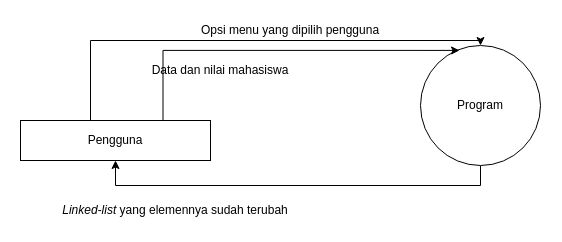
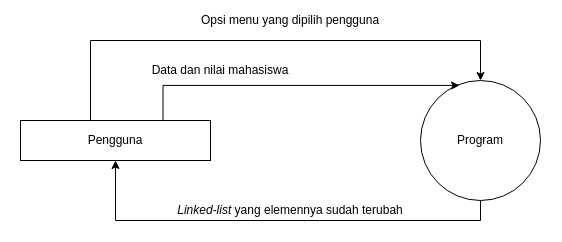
- <mxCell id="6" value="Opsi menu yang dipilih pengguna" style="text;html=1;align=center;verticalAlign=middle;whiteSpace=wrap;rounded=0;" parent="1" vertex="1"><mxGeometry x="190" y="20" width="200" height="20" as="geometry" /></mxCell>
+ <mxCell id="6" value="Opsi menu yang dipilih pengguna" style="text;html=1;align=center;verticalAlign=middle;whiteSpace=wrap;rounded=0;" parent="1" vertex="1"><mxGeometry x="190" y="10" width="200" height="20" as="geometry" /></mxCell>
- <mxCell id="4" value="Program" style="ellipse;whiteSpace=wrap;html=1;aspect=fixed;" parent="1" vertex="1"><mxGeometry x="420" y="45" width="120" height="120" as="geometry" /></mxCell>
+ <mxCell id="4" value="Program" style="ellipse;whiteSpace=wrap;html=1;aspect=fixed;" parent="1" vertex="1"><mxGeometry x="420" y="80" width="120" height="120" as="geometry" /></mxCell>
- <mxCell id="7" value="&lt;i&gt;Linked-list &lt;/i&gt;yang elemennya sudah terubah" style="text;html=1;align=center;verticalAlign=middle;whiteSpace=wrap;rounded=0;" parent="1" vertex="1"><mxGeometry x="55" y="200" width="240" height="20" as="geometry" /></mxCell>
+ <mxCell id="7" value="&lt;i&gt;Linked-list &lt;/i&gt;yang elemennya sudah terubah" style="text;html=1;align=center;verticalAlign=middle;whiteSpace=wrap;rounded=0;" parent="1" vertex="1"><mxGeometry x="170" y="200" width="240" height="20" as="geometry" /></mxCell>
